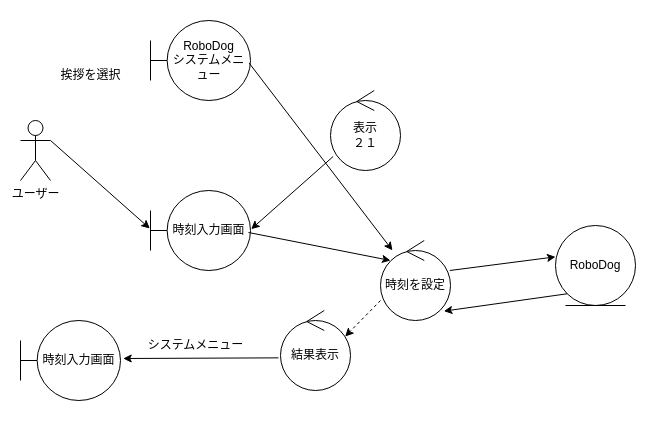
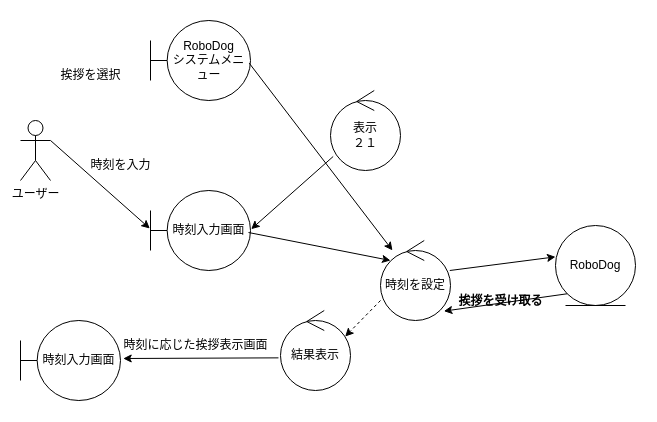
+ <mxCell id="9" value="時刻を入力" style="text;html=1;align=center;verticalAlign=middle;resizable=0;points=[];autosize=1;strokeColor=none;fillColor=none;" vertex="1" parent="1"><mxGeometry x="80" y="150" width="80" height="30" as="geometry" /></mxCell>
+ <mxCell id="18" value="&lt;br&gt;&lt;div&gt;挨拶を受け取る&lt;/div&gt;" style="text;align=center;fontStyle=1;verticalAlign=middle;spacingLeft=3;spacingRight=3;strokeColor=none;rotatable=0;points=[[0,0.5],[1,0.5]];portConstraint=eastwest;html=1;" vertex="1" parent="1"><mxGeometry x="460" y="280" width="80" height="26" as="geometry" /></mxCell>
- <mxCell id="21" value="システムメニュー" style="text;html=1;align=center;verticalAlign=middle;resizable=0;points=[];autosize=1;strokeColor=none;fillColor=none;" vertex="1" parent="1"><mxGeometry x="110" y="330" width="170" height="30" as="geometry" /></mxCell>
+ <mxCell id="21" value="時刻に応じた挨拶表示画面" style="text;html=1;align=center;verticalAlign=middle;resizable=0;points=[];autosize=1;strokeColor=none;fillColor=none;" vertex="1" parent="1"><mxGeometry x="110" y="330" width="170" height="30" as="geometry" /></mxCell>
